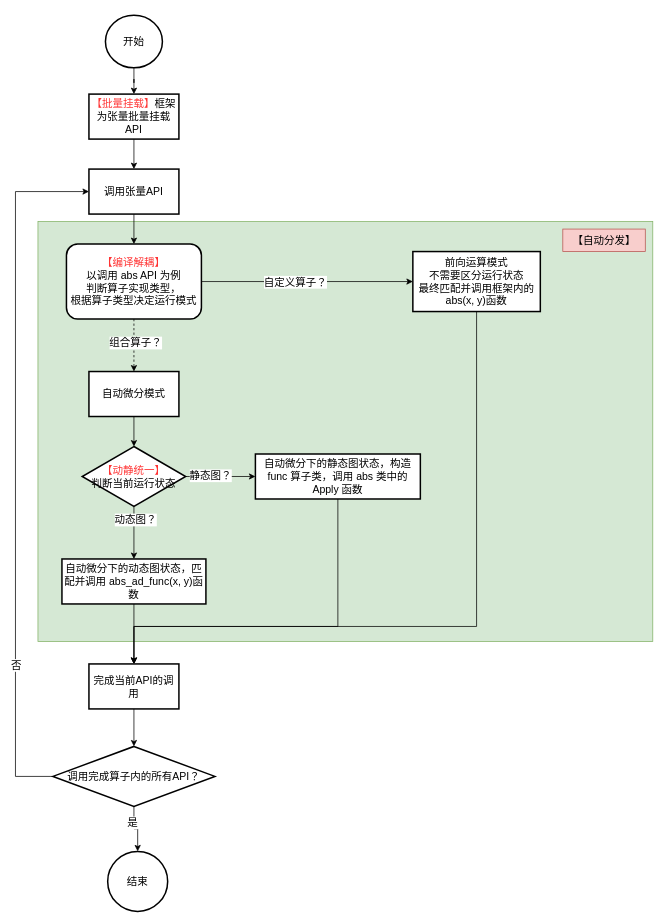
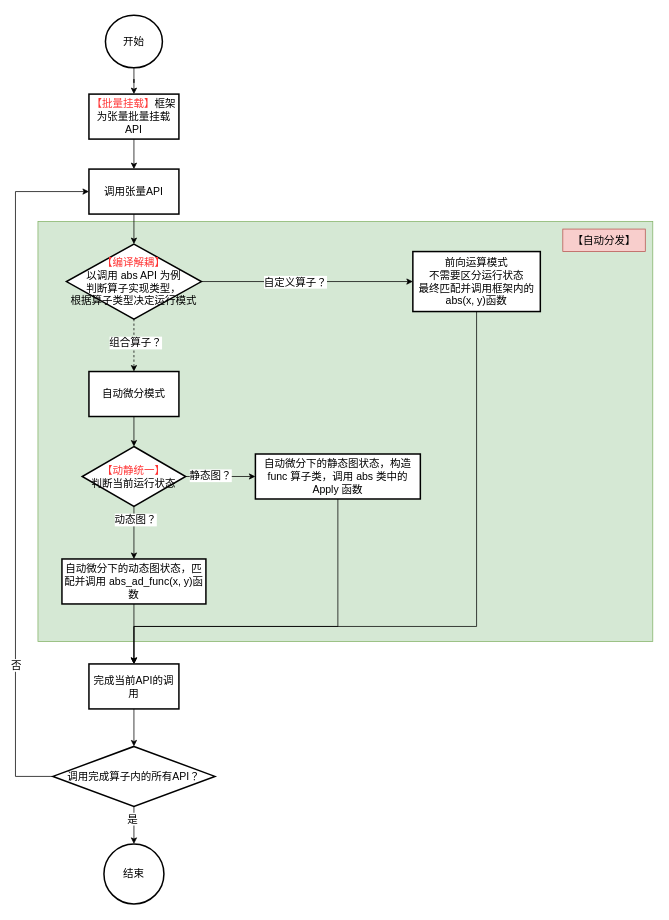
- <mxCell id="13" value="&lt;font color=&quot;#ff3333&quot;&gt;【编译解耦】&lt;/font&gt;&lt;br style=&quot;font-size: 14px;&quot;&gt;以调用 abs API 为例&lt;br style=&quot;font-size: 14px;&quot;&gt;判断算子实现类型，&lt;br style=&quot;font-size: 14px;&quot;&gt;根据算子类型决定运行模式" style="whiteSpace=wrap;html=1;strokeWidth=2;fontSize=14;rounded=1;" parent="1" vertex="1"><mxGeometry x="88" y="325" width="180" height="100" as="geometry" /></mxCell>
+ <mxCell id="13" value="&lt;font color=&quot;#ff3333&quot;&gt;【编译解耦】&lt;/font&gt;&lt;br style=&quot;font-size: 14px;&quot;&gt;以调用 abs API 为例&lt;br style=&quot;font-size: 14px;&quot;&gt;判断算子实现类型，&lt;br style=&quot;font-size: 14px;&quot;&gt;根据算子类型决定运行模式" style="rhombus;whiteSpace=wrap;html=1;strokeWidth=2;fontSize=14;" parent="1" vertex="1"><mxGeometry x="88" y="325" width="180" height="100" as="geometry" /></mxCell>
- <mxCell id="34" value="结束" style="ellipse;whiteSpace=wrap;html=1;strokeWidth=2;fontSize=14;" parent="1" vertex="1"><mxGeometry x="143" y="1135" width="80" height="80" as="geometry" /></mxCell>
+ <mxCell id="34" value="结束" style="ellipse;whiteSpace=wrap;html=1;strokeWidth=2;fontSize=14;" parent="1" vertex="1"><mxGeometry x="138" y="1125" width="80" height="80" as="geometry" /></mxCell>
